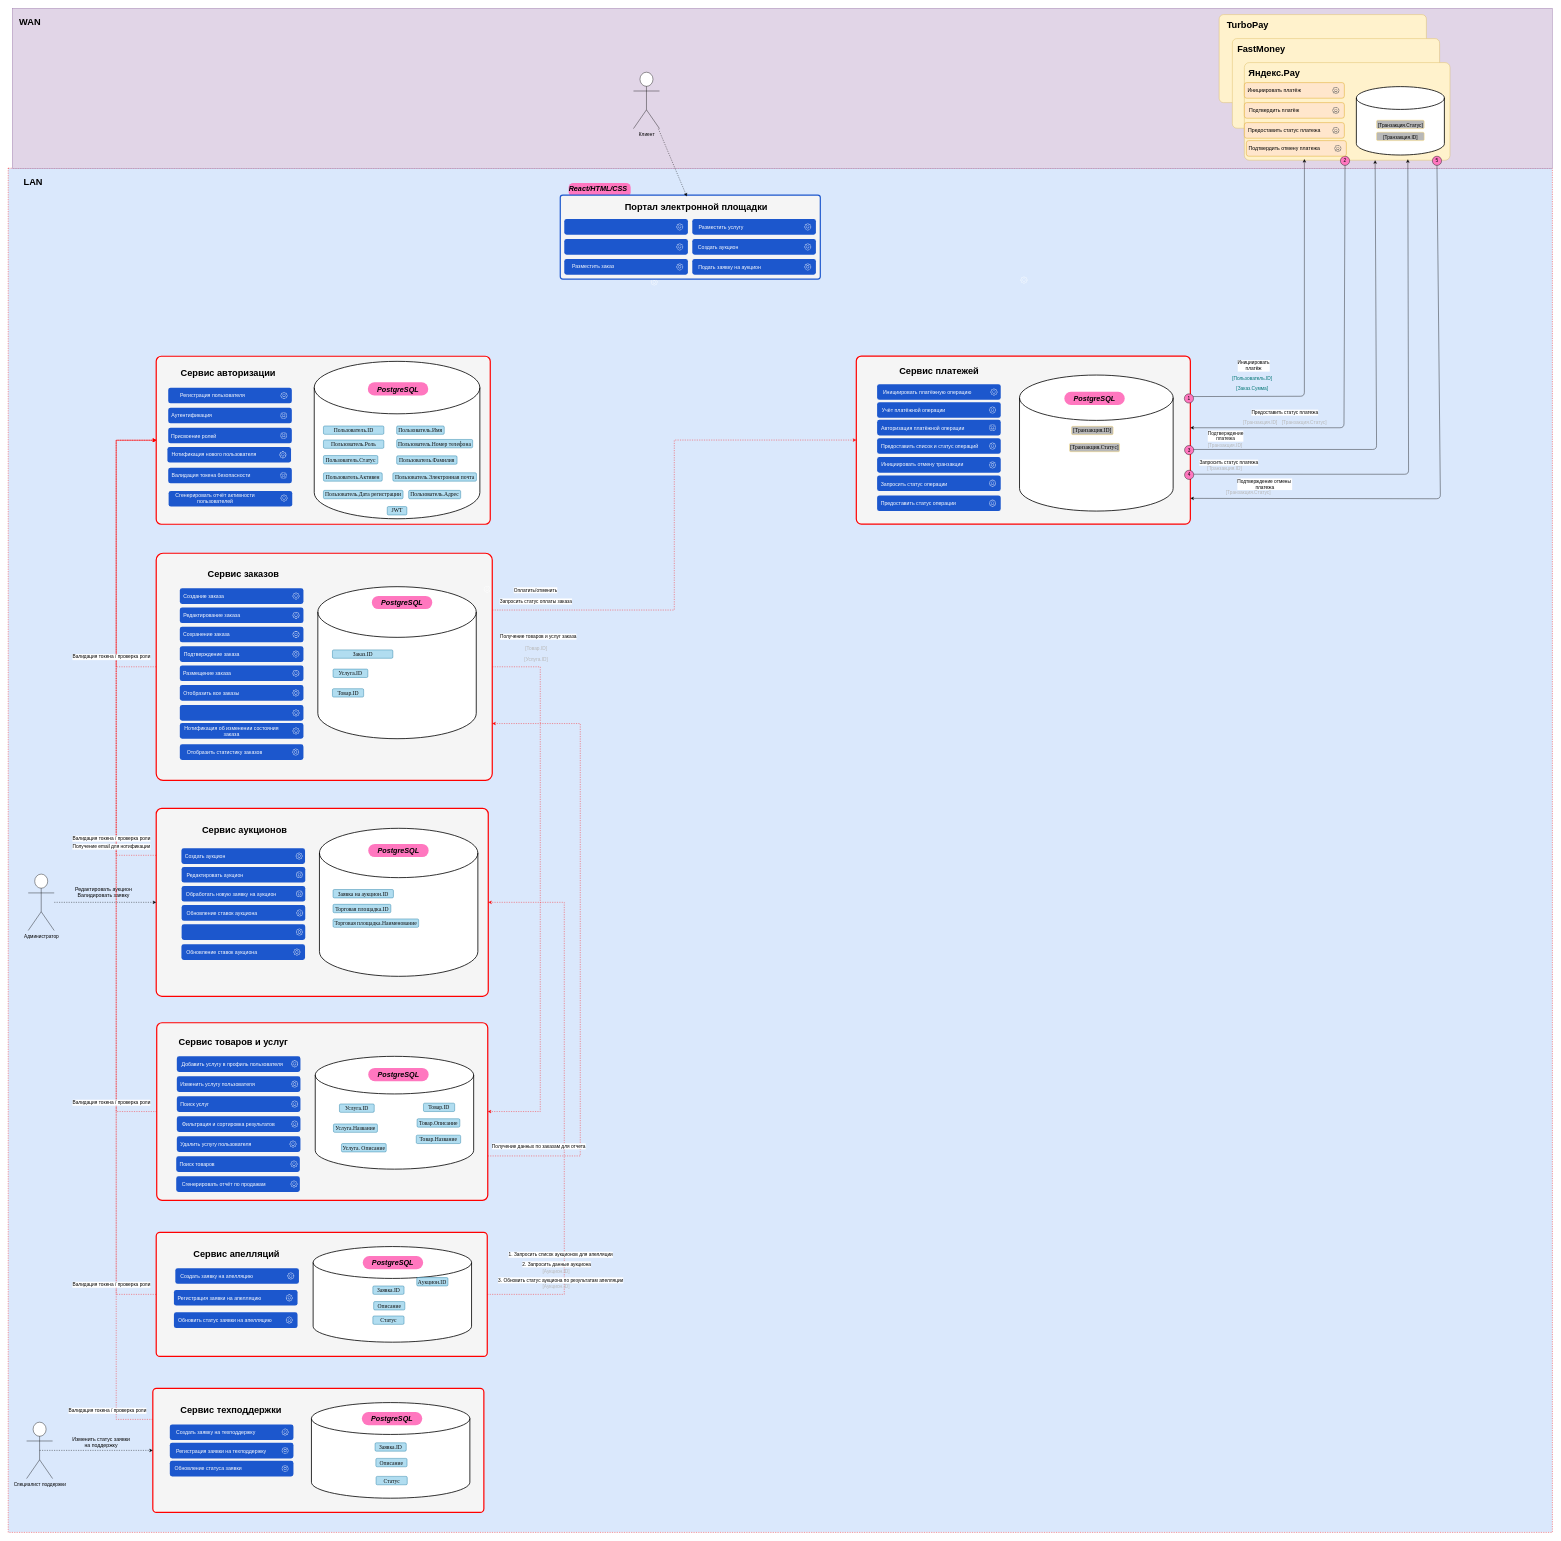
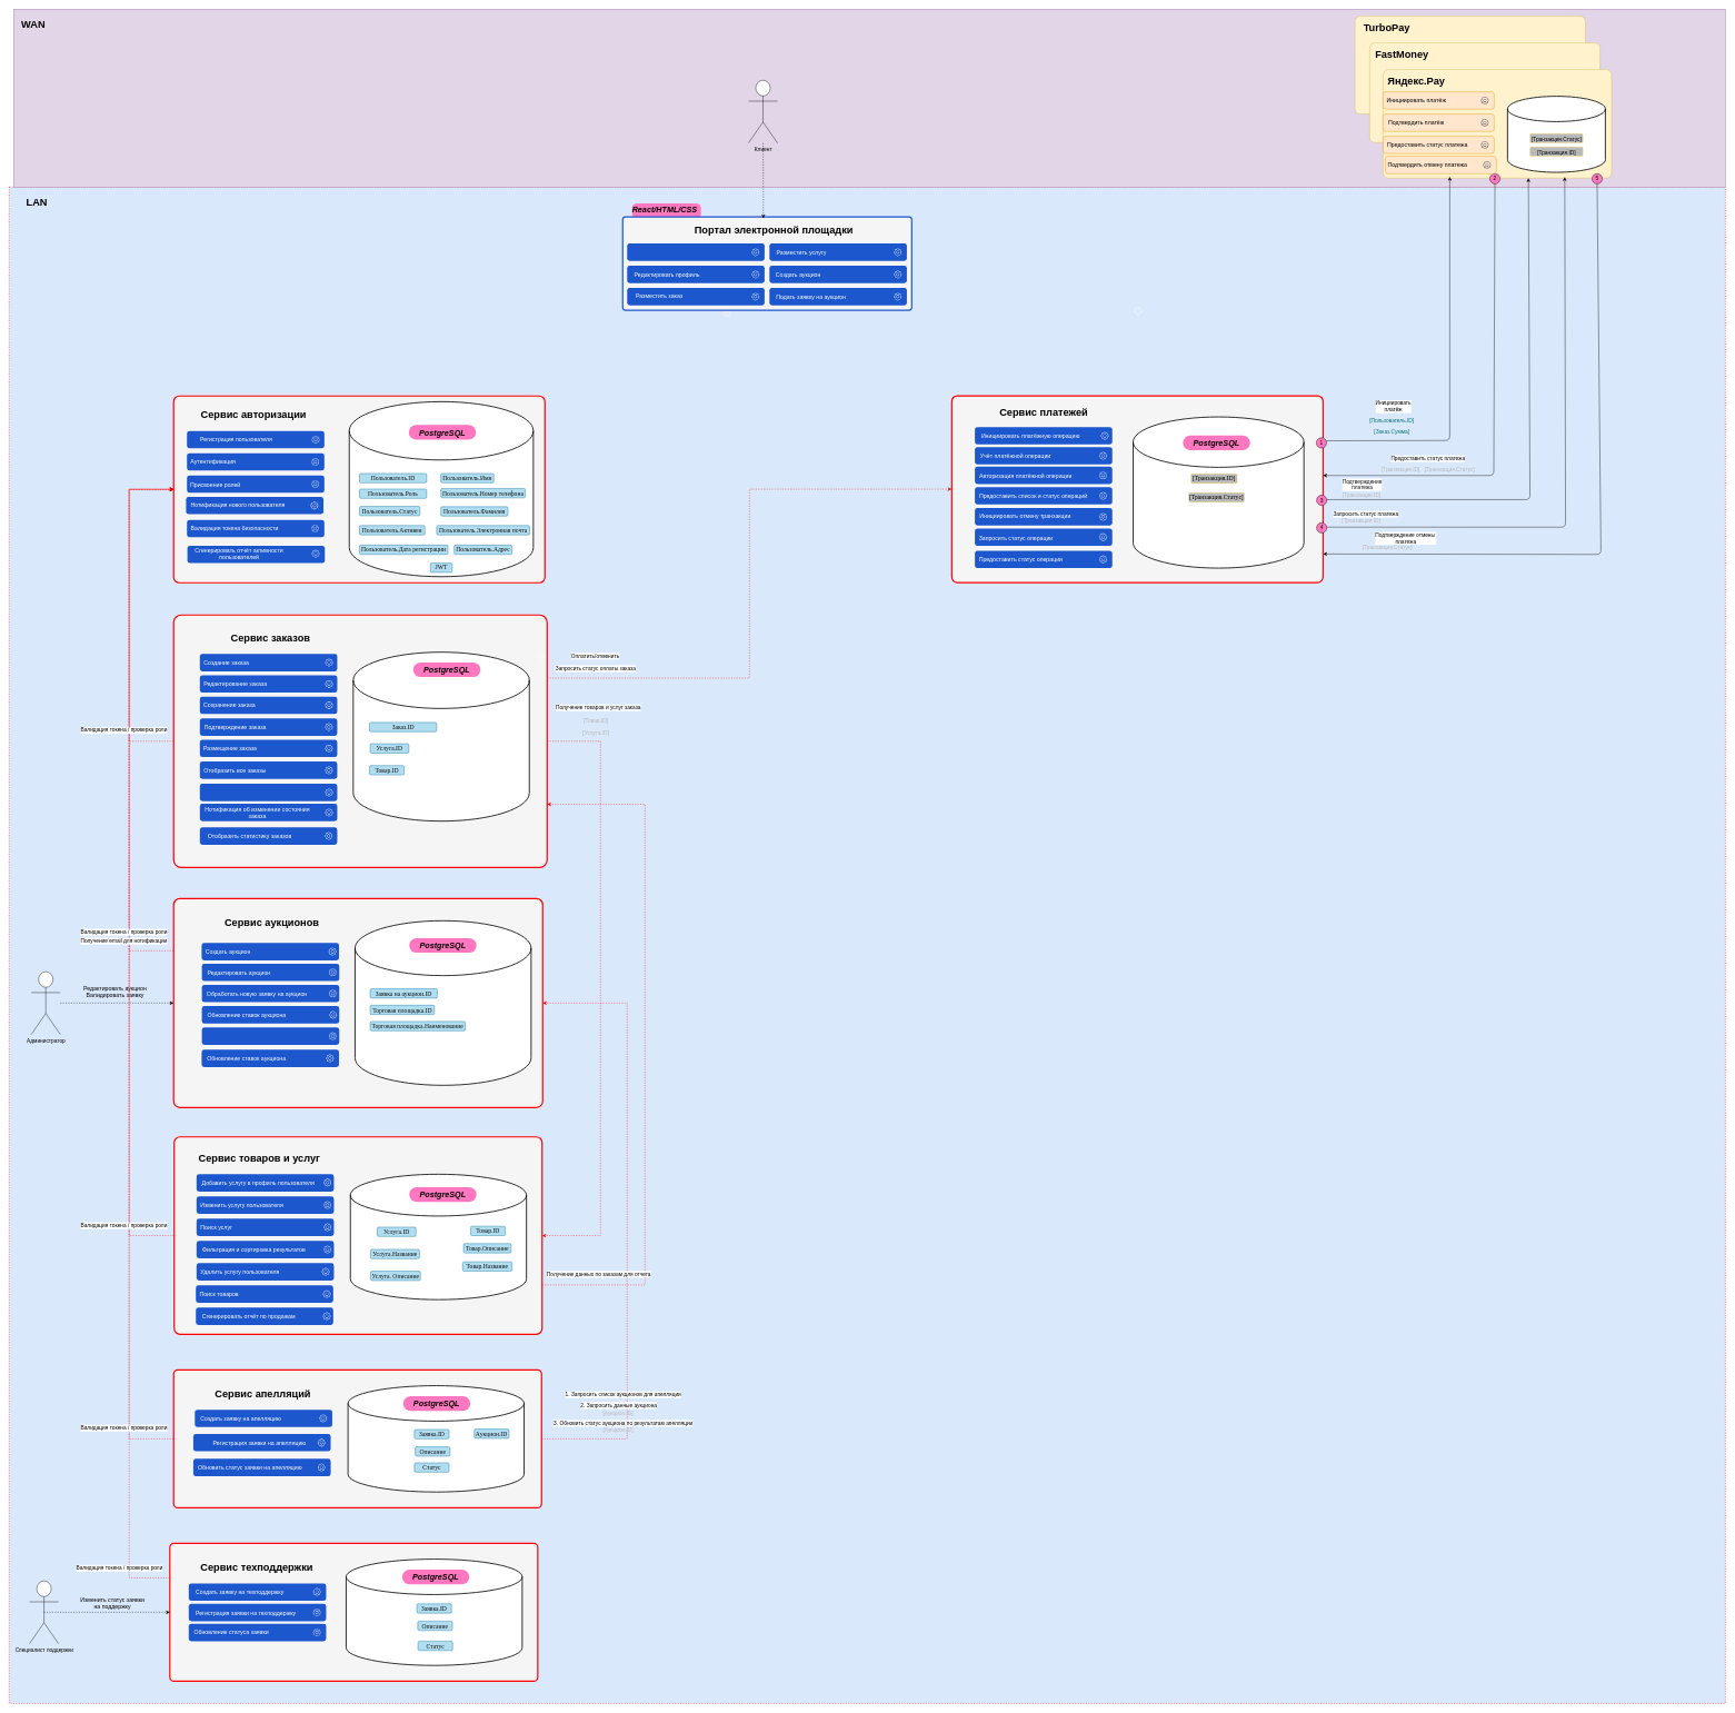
- <mxCell id="139" value="Клиент" style="shape=umlActor;verticalLabelPosition=bottom;verticalAlign=top;html=1;outlineConnect=0;rounded=1;" vertex="1" parent="1"><mxGeometry x="1583" y="180" width="65" height="141" as="geometry" /></mxCell>
+ <mxCell id="139" value="Клиент" style="shape=umlActor;verticalLabelPosition=bottom;verticalAlign=top;html=1;outlineConnect=0;rounded=1;" vertex="1" parent="1"><mxGeometry x="1683" y="180" width="65" height="141" as="geometry" /></mxCell>
+ <mxCell id="149" value="Редактировать профиль" style="text;html=1;align=center;verticalAlign=middle;whiteSpace=wrap;rounded=1;fontSize=13;fontColor=#FFFFFF;" vertex="1" parent="146"><mxGeometry x="8" y="4.5" width="164" height="30" as="geometry" /></mxCell>
- <mxCell id="192" value="&lt;p style=&quot;margin: 0px 0px 0px 13px; text-indent: -13px; font-variant-numeric: normal; font-variant-east-asian: normal; font-variant-alternates: normal; font-kerning: auto; font-optical-sizing: auto; font-feature-settings: normal; font-variation-settings: normal; font-variant-position: normal; font-stretch: normal; font-size: 14px; line-height: normal; color: rgb(14, 14, 14); text-align: start;&quot; class=&quot;p1&quot;&gt;&lt;font face=&quot;Times New Roman&quot;&gt;Услуга. Описание&lt;/font&gt;&lt;/p&gt;" style="rounded=1;whiteSpace=wrap;html=1;fillColor=#b1ddf0;strokeColor=#10739e;" vertex="1" parent="1"><mxGeometry x="853" y="2858" width="112" height="21" as="geometry" /></mxCell>
+ <mxCell id="192" value="&lt;p style=&quot;margin: 0px 0px 0px 13px; text-indent: -13px; font-variant-numeric: normal; font-variant-east-asian: normal; font-variant-alternates: normal; font-kerning: auto; font-optical-sizing: auto; font-feature-settings: normal; font-variation-settings: normal; font-variant-position: normal; font-stretch: normal; font-size: 14px; line-height: normal; color: rgb(14, 14, 14); text-align: start;&quot; class=&quot;p1&quot;&gt;&lt;font face=&quot;Times New Roman&quot;&gt;Услуга. Описание&lt;/font&gt;&lt;/p&gt;" style="rounded=1;whiteSpace=wrap;html=1;fillColor=#b1ddf0;strokeColor=#10739e;" vertex="1" parent="1"><mxGeometry x="833" y="2858" width="112" height="21" as="geometry" /></mxCell>
- <mxCell id="340" value="&lt;p style=&quot;margin: 0px 0px 0px 13px; text-indent: -13px; font-variant-numeric: normal; font-variant-east-asian: normal; font-variant-alternates: normal; font-kerning: auto; font-optical-sizing: auto; font-feature-settings: normal; font-variation-settings: normal; font-variant-position: normal; font-stretch: normal; font-size: 14px; line-height: normal; color: rgb(14, 14, 14); text-align: start;&quot; class=&quot;p1&quot;&gt;&lt;font face=&quot;Times New Roman&quot;&gt;Аукцион.ID&lt;/font&gt;&lt;/p&gt;" style="rounded=1;whiteSpace=wrap;html=1;fillColor=#b1ddf0;strokeColor=#10739e;" vertex="1" parent="1"><mxGeometry x="1041.25" y="3193" width="78" height="21" as="geometry" /></mxCell>
+ <mxCell id="340" value="&lt;p style=&quot;margin: 0px 0px 0px 13px; text-indent: -13px; font-variant-numeric: normal; font-variant-east-asian: normal; font-variant-alternates: normal; font-kerning: auto; font-optical-sizing: auto; font-feature-settings: normal; font-variation-settings: normal; font-variant-position: normal; font-stretch: normal; font-size: 14px; line-height: normal; color: rgb(14, 14, 14); text-align: start;&quot; class=&quot;p1&quot;&gt;&lt;font face=&quot;Times New Roman&quot;&gt;Аукцион.ID&lt;/font&gt;&lt;/p&gt;" style="rounded=1;whiteSpace=wrap;html=1;fillColor=#b1ddf0;strokeColor=#10739e;" vertex="1" parent="1"><mxGeometry x="1066.25" y="3213" width="78" height="21" as="geometry" /></mxCell>
- <mxCell id="214" value="Регистрация заявки на апелляцию" style="text;html=1;align=center;verticalAlign=middle;whiteSpace=wrap;rounded=1;fontSize=13;fontColor=#FFFFFF;strokeColor=none;" vertex="1" parent="211"><mxGeometry x="1" y="4.5" width="227" height="30" as="geometry" /></mxCell>
+ <mxCell id="214" value="Регистрация заявки на апелляцию" style="text;html=1;align=center;verticalAlign=middle;whiteSpace=wrap;rounded=1;fontSize=13;fontColor=#FFFFFF;strokeColor=none;" vertex="1" parent="211"><mxGeometry x="36" y="4.5" width="227" height="30" as="geometry" /></mxCell>
